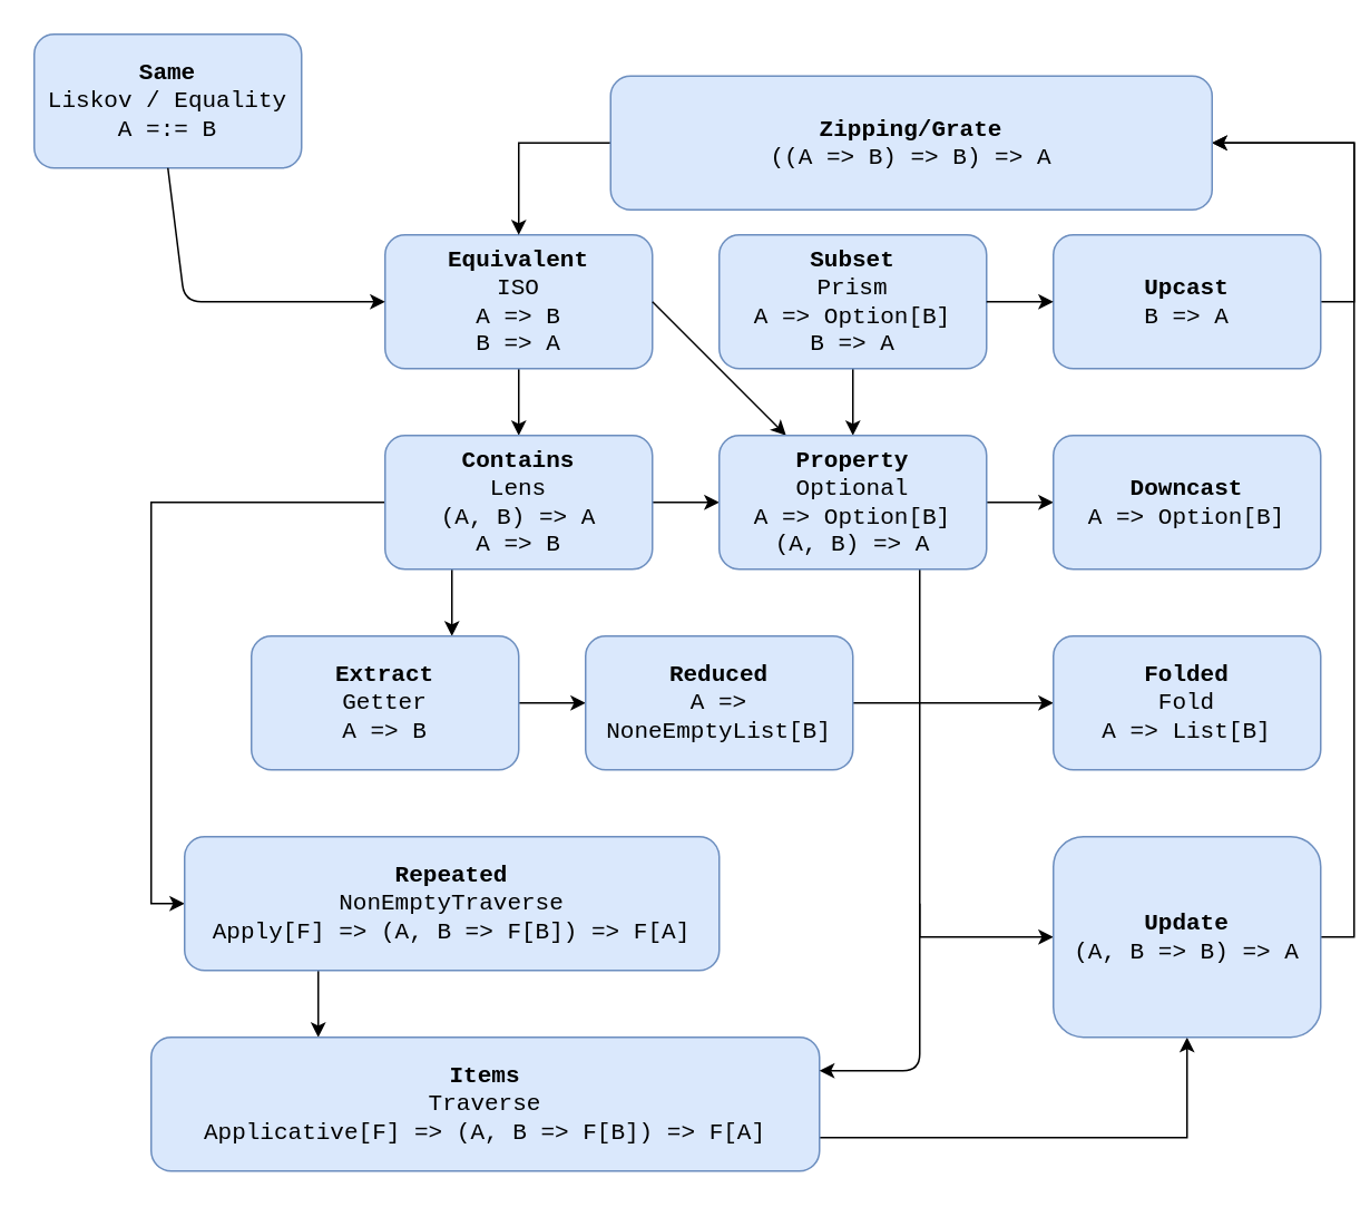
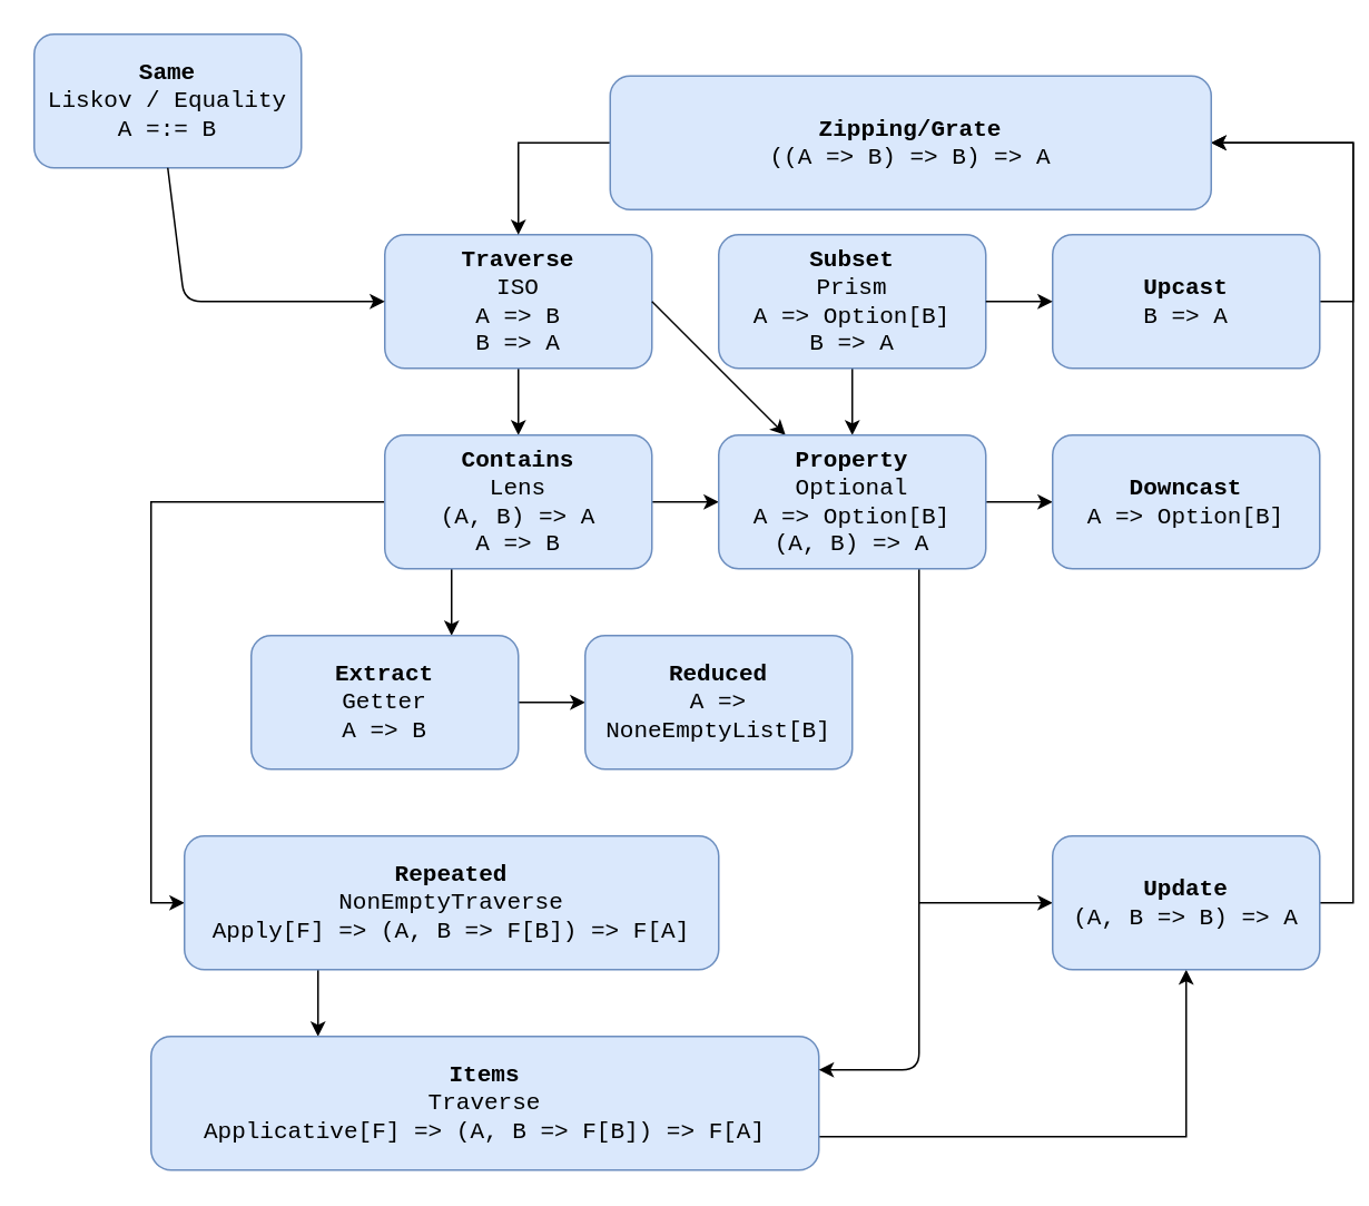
- <mxCell id="4" value="&lt;b&gt;Equivalent&lt;/b&gt;&lt;br style=&quot;font-size: 14px&quot;&gt;ISO&lt;br style=&quot;font-size: 14px&quot;&gt;A =&amp;gt; B&lt;br style=&quot;font-size: 14px&quot;&gt;B =&amp;gt; A" style="rounded=1;whiteSpace=wrap;html=1;fontFamily=Courier New;fontSize=14;fillColor=#dae8fc;strokeColor=#6c8ebf;" parent="1" vertex="1"><mxGeometry x="230" y="140" width="160" height="80" as="geometry" /></mxCell>
+ <mxCell id="4" value="&lt;b&gt;Traverse&lt;/b&gt;&lt;br style=&quot;font-size: 14px&quot;&gt;ISO&lt;br style=&quot;font-size: 14px&quot;&gt;A =&amp;gt; B&lt;br style=&quot;font-size: 14px&quot;&gt;B =&amp;gt; A" style="rounded=1;whiteSpace=wrap;html=1;fontFamily=Courier New;fontSize=14;fillColor=#dae8fc;strokeColor=#6c8ebf;" parent="1" vertex="1"><mxGeometry x="230" y="140" width="160" height="80" as="geometry" /></mxCell>
- <mxCell id="24" style="edgeStyle=orthogonalEdgeStyle;rounded=0;orthogonalLoop=1;jettySize=auto;html=1;exitX=1;exitY=0.5;exitDx=0;exitDy=0;entryX=0;entryY=0.5;entryDx=0;entryDy=0;fontFamily=Courier New;fontSize=14;" parent="1" source="25" target="26" edge="1"><mxGeometry relative="1" as="geometry" /></mxCell>
- <mxCell id="26" value="&lt;b&gt;Folded&lt;/b&gt;&lt;br&gt;Fold&lt;br&gt;A =&amp;gt; List[B]" style="rounded=1;whiteSpace=wrap;html=1;fontFamily=Courier New;fontSize=14;fillColor=#dae8fc;strokeColor=#6c8ebf;" parent="1" vertex="1"><mxGeometry x="630" y="380" width="160" height="80" as="geometry" /></mxCell>
- <mxCell id="30" value="&lt;b&gt;Update&lt;/b&gt;&lt;br&gt;(A, B =&amp;gt; B) =&amp;gt; A" style="rounded=1;whiteSpace=wrap;html=1;fontFamily=Courier New;fontSize=14;fillColor=#dae8fc;strokeColor=#6c8ebf;" parent="1" vertex="1"><mxGeometry x="630" y="500" width="160" height="120" as="geometry" /></mxCell>
+ <mxCell id="30" value="&lt;b&gt;Update&lt;/b&gt;&lt;br&gt;(A, B =&amp;gt; B) =&amp;gt; A" style="rounded=1;whiteSpace=wrap;html=1;fontFamily=Courier New;fontSize=14;fillColor=#dae8fc;strokeColor=#6c8ebf;" parent="1" vertex="1"><mxGeometry x="630" y="500" width="160" height="80" as="geometry" /></mxCell>
